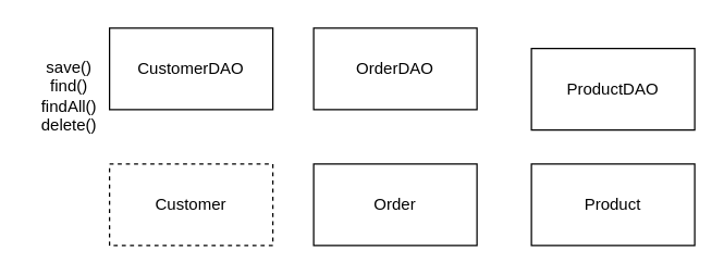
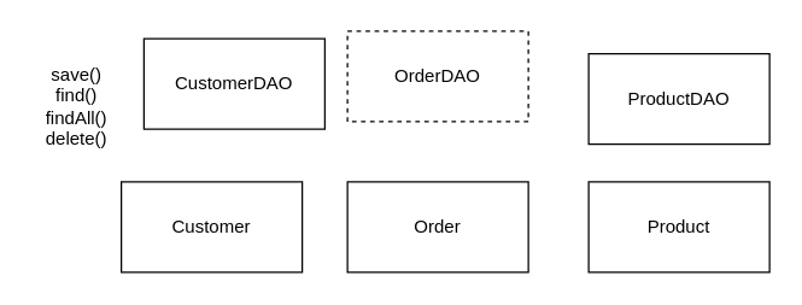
- <mxCell id="5" value="CustomerDAO" style="rounded=0;whiteSpace=wrap;html=1;" vertex="1" parent="1"><mxGeometry x="80" y="20" width="120" height="60" as="geometry" /></mxCell>
+ <mxCell id="5" value="CustomerDAO" style="rounded=0;whiteSpace=wrap;html=1;" vertex="1" parent="1"><mxGeometry x="95" y="25" width="120" height="60" as="geometry" /></mxCell>
- <mxCell id="6" value="OrderDAO" style="rounded=0;whiteSpace=wrap;html=1;" vertex="1" parent="1"><mxGeometry x="230" y="20" width="120" height="60" as="geometry" /></mxCell>
+ <mxCell id="6" value="OrderDAO" style="rounded=0;whiteSpace=wrap;html=1;dashed=1;" vertex="1" parent="1"><mxGeometry x="230" y="20" width="120" height="60" as="geometry" /></mxCell>
- <mxCell id="2" value="Customer" style="rounded=0;whiteSpace=wrap;html=1;dashed=1;" vertex="1" parent="1"><mxGeometry x="80" y="120" width="120" height="60" as="geometry" /></mxCell>
+ <mxCell id="2" value="Customer" style="rounded=0;whiteSpace=wrap;html=1;" vertex="1" parent="1"><mxGeometry x="80" y="120" width="120" height="60" as="geometry" /></mxCell>
